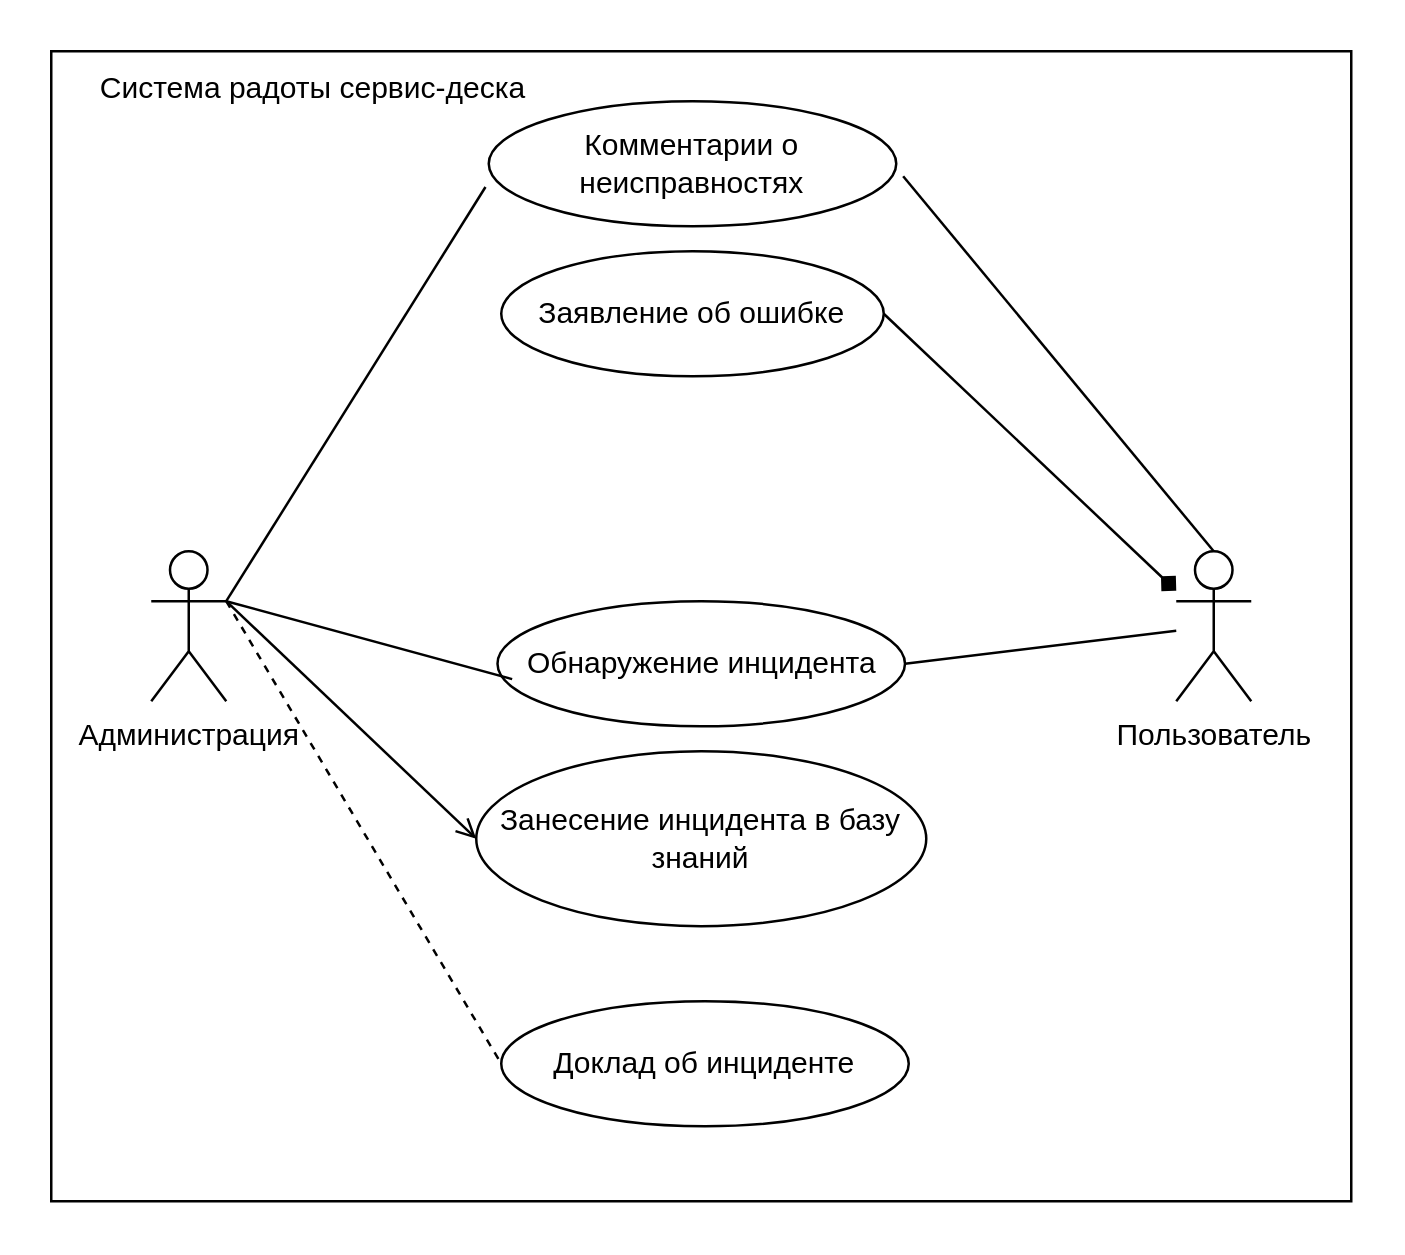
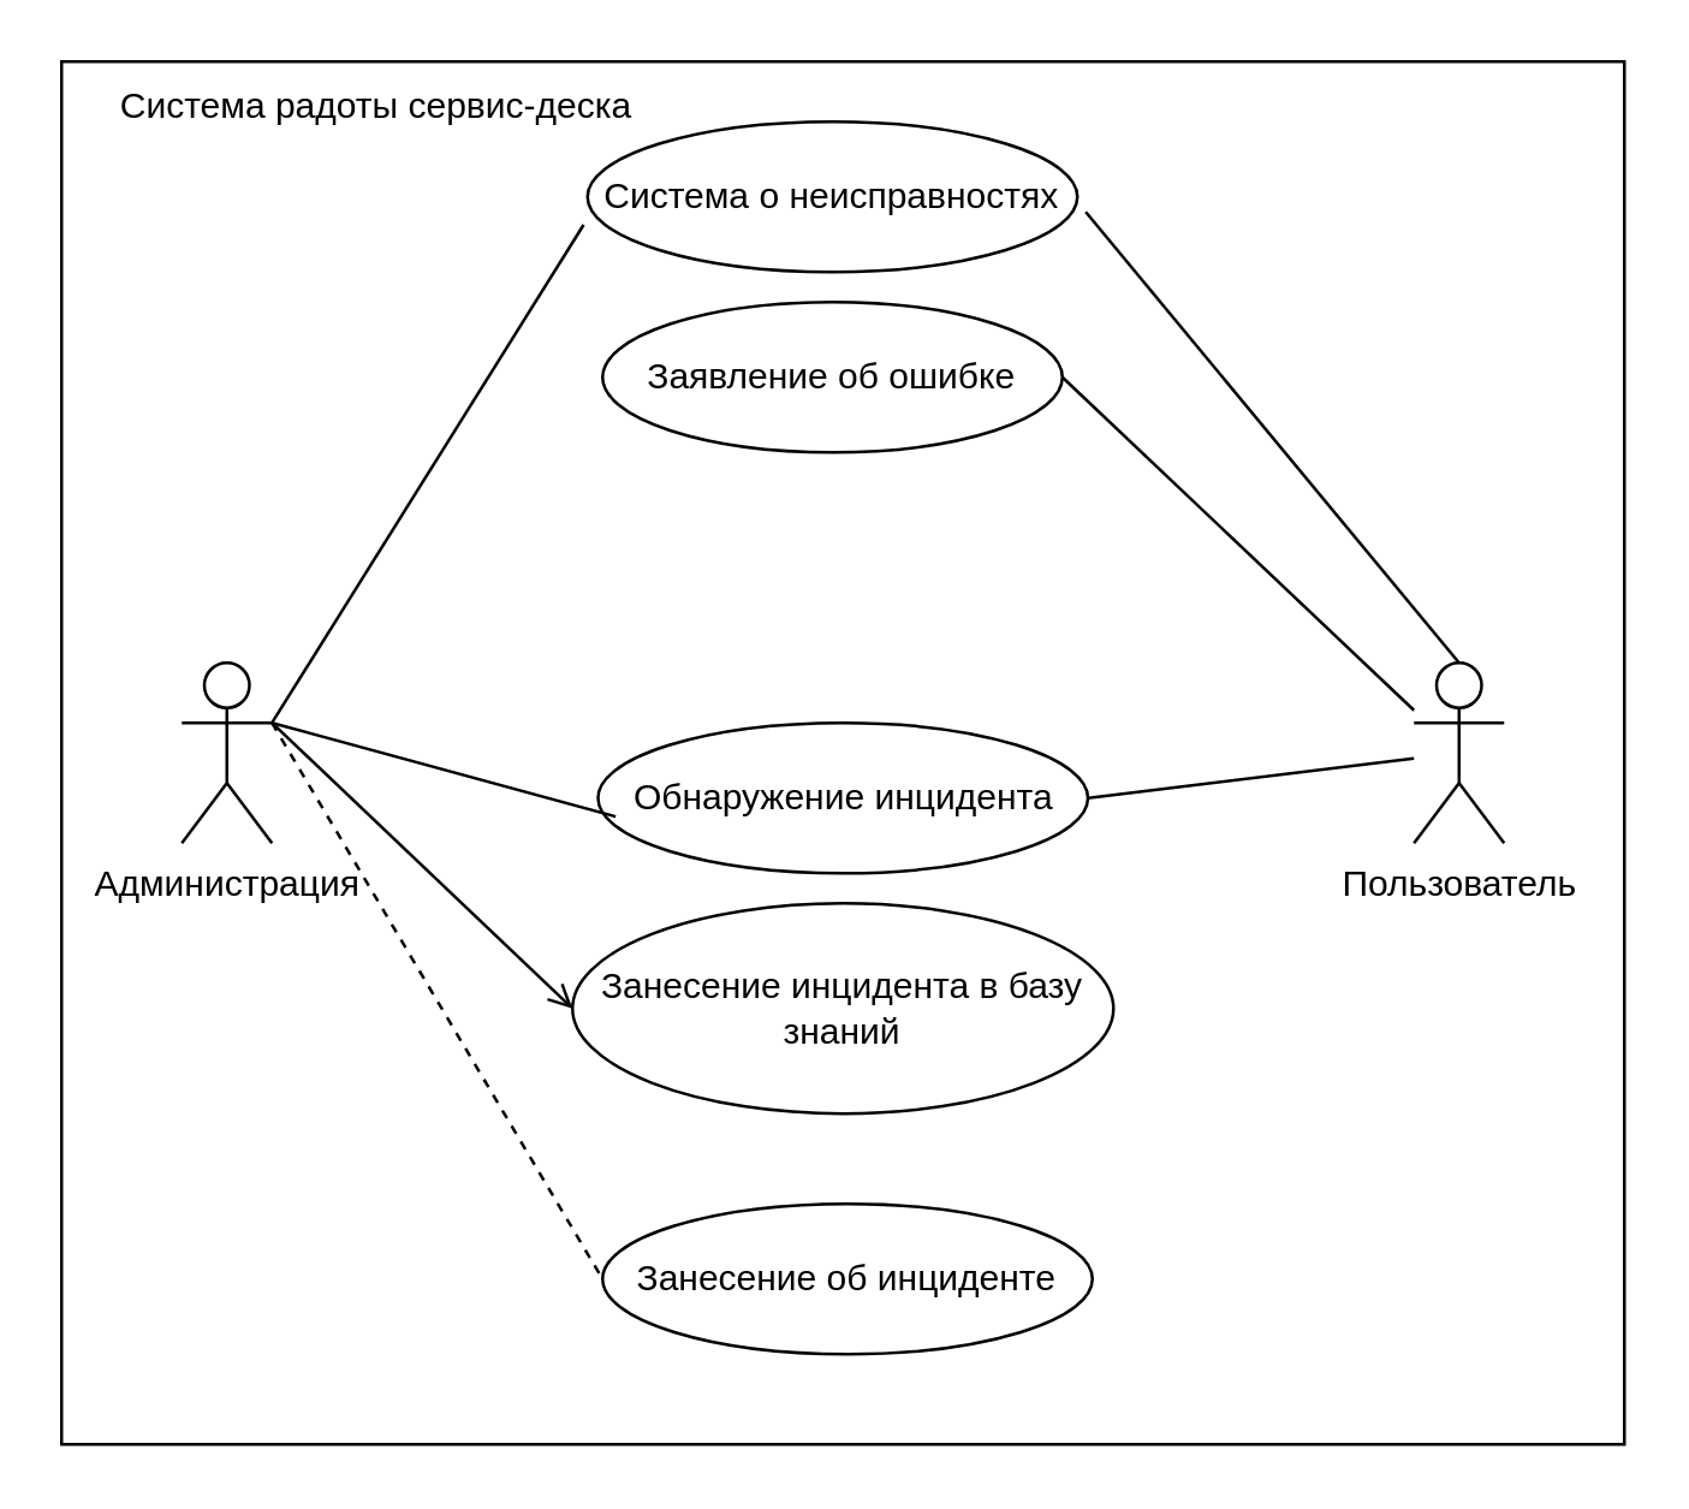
- <mxCell id="13" value="Комментарии о неисправностях" style="ellipse;whiteSpace=wrap;html=1;" vertex="1" parent="1"><mxGeometry x="195" y="40" width="163" height="50" as="geometry" /></mxCell>
+ <mxCell id="13" value="Система о неисправностях" style="ellipse;whiteSpace=wrap;html=1;" vertex="1" parent="1"><mxGeometry x="195" y="40" width="163" height="50" as="geometry" /></mxCell>
- <mxCell id="6" value="" style="endArrow=diamond;html=1;rounded=0;exitX=1;exitY=0.5;exitDx=0;exitDy=0;" edge="1" parent="1" source="4" target="5"><mxGeometry width="50" height="50" relative="1" as="geometry"><mxPoint x="260" y="300" as="sourcePoint" /><mxPoint x="310" y="250" as="targetPoint" /></mxGeometry></mxCell>
+ <mxCell id="6" value="" style="endArrow=none;html=1;rounded=0;exitX=1;exitY=0.5;exitDx=0;exitDy=0;" edge="1" parent="1" source="4" target="5"><mxGeometry width="50" height="50" relative="1" as="geometry"><mxPoint x="260" y="300" as="sourcePoint" /><mxPoint x="310" y="250" as="targetPoint" /></mxGeometry></mxCell>
- <mxCell id="16" value="Доклад об инциденте" style="ellipse;whiteSpace=wrap;html=1;" vertex="1" parent="1"><mxGeometry x="200" y="400" width="163" height="50" as="geometry" /></mxCell>
+ <mxCell id="16" value="Занесение об инциденте" style="ellipse;whiteSpace=wrap;html=1;" vertex="1" parent="1"><mxGeometry x="200" y="400" width="163" height="50" as="geometry" /></mxCell>
